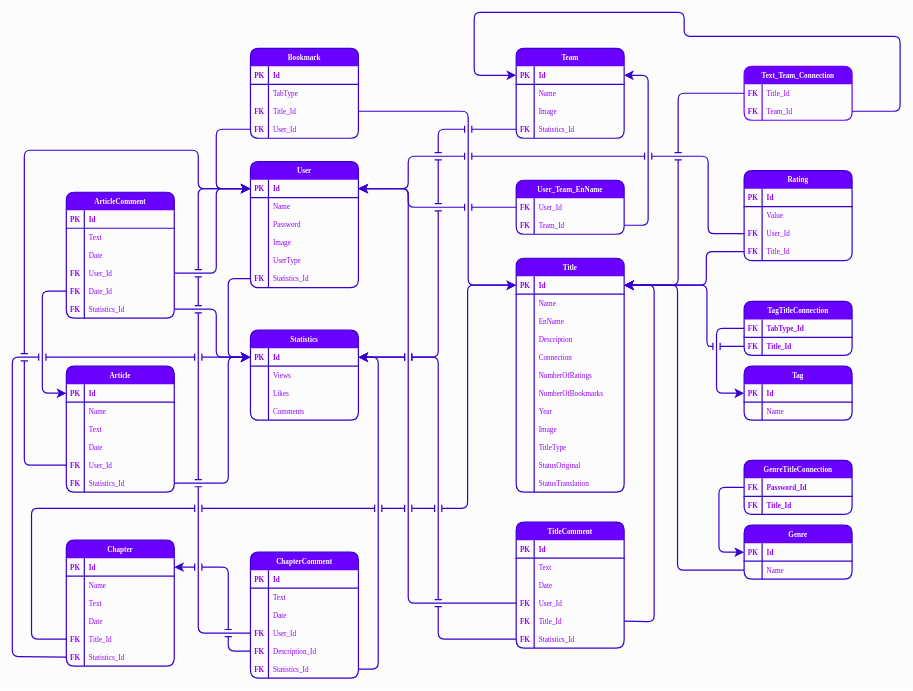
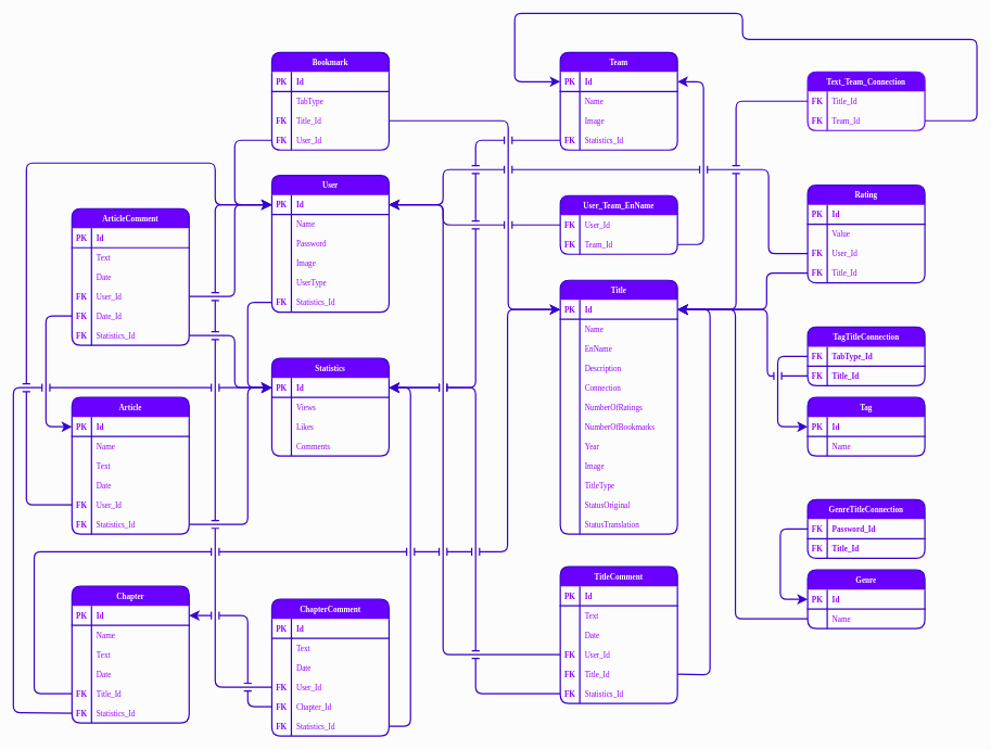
- <mxCell id="184" value="Description_Id" style="shape=partialRectangle;connectable=0;fillColor=none;top=0;left=0;bottom=0;right=0;align=left;spacingLeft=6;overflow=hidden;fontColor=#9000FF;strokeColor=#3700CC;strokeWidth=2;shadow=0;swimlaneLine=0;fontFamily=JetBrains Mono;fontSource=https%3A%2F%2Ffonts.googleapis.com%2Fcss%3Ffamily%3DJetBrains%2BMono;" parent="182" vertex="1"><mxGeometry x="30" width="150" height="30" as="geometry"><mxRectangle width="150" height="30" as="alternateBounds" /></mxGeometry></mxCell>
+ <mxCell id="184" value="Chapter_Id" style="shape=partialRectangle;connectable=0;fillColor=none;top=0;left=0;bottom=0;right=0;align=left;spacingLeft=6;overflow=hidden;fontColor=#9000FF;strokeColor=#3700CC;strokeWidth=2;shadow=0;swimlaneLine=0;fontFamily=JetBrains Mono;fontSource=https%3A%2F%2Ffonts.googleapis.com%2Fcss%3Ffamily%3DJetBrains%2BMono;" parent="182" vertex="1"><mxGeometry x="30" width="150" height="30" as="geometry"><mxRectangle width="150" height="30" as="alternateBounds" /></mxGeometry></mxCell>
